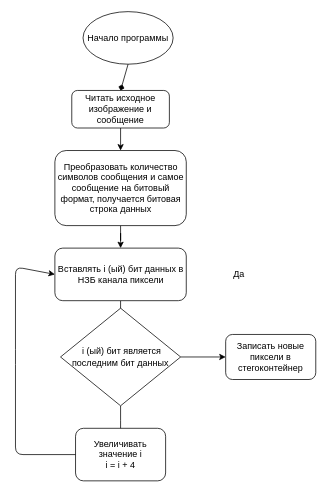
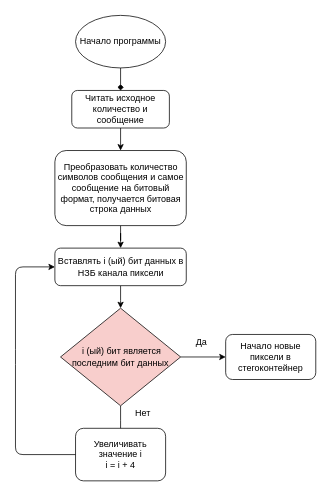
- <mxCell id="16" value="Начало программы" style="ellipse;whiteSpace=wrap;html=1;" vertex="1" parent="1"><mxGeometry x="110" y="15" width="120" height="70" as="geometry" /></mxCell>
+ <mxCell id="16" value="Начало программы" style="ellipse;whiteSpace=wrap;html=1;" vertex="1" parent="1"><mxGeometry x="100" y="20" width="120" height="70" as="geometry" /></mxCell>
- <mxCell id="2" value="Читать исходное изображение и сообщение" style="rounded=1;whiteSpace=wrap;html=1;fontSize=12;glass=0;strokeWidth=1;shadow=0;" parent="1" vertex="1"><mxGeometry x="95" y="120" width="130" height="50" as="geometry" /></mxCell>
+ <mxCell id="2" value="Читать исходное количество и сообщение" style="rounded=1;whiteSpace=wrap;html=1;fontSize=12;glass=0;strokeWidth=1;shadow=0;" parent="1" vertex="1"><mxGeometry x="95" y="120" width="130" height="50" as="geometry" /></mxCell>
- <mxCell id="6" value="Вставлять i (ый) бит данных в НЗБ канала пиксели" style="rounded=1;whiteSpace=wrap;html=1;" vertex="1" parent="1"><mxGeometry x="72.5" y="330" width="175" height="70" as="geometry" /></mxCell>
+ <mxCell id="6" value="Вставлять i (ый) бит данных в НЗБ канала пиксели" style="rounded=1;whiteSpace=wrap;html=1;" vertex="1" parent="1"><mxGeometry x="72.5" y="330" width="175" height="50" as="geometry" /></mxCell>
- <mxCell id="14" value="Да" style="text;html=1;strokeColor=none;fillColor=none;align=center;verticalAlign=middle;whiteSpace=wrap;rounded=0;" vertex="1" parent="1"><mxGeometry x="297.5" y="355" width="40" height="20" as="geometry" /></mxCell>
+ <mxCell id="14" value="Да" style="text;html=1;strokeColor=none;fillColor=none;align=center;verticalAlign=middle;whiteSpace=wrap;rounded=0;" vertex="1" parent="1"><mxGeometry x="247.5" y="445" width="40" height="20" as="geometry" /></mxCell>
- <mxCell id="8" value="&amp;nbsp;i (ый) бит является последним бит данных" style="rhombus;whiteSpace=wrap;html=1;" vertex="1" parent="1"><mxGeometry x="80" y="410" width="160" height="130" as="geometry" /></mxCell>
+ <mxCell id="8" value="&amp;nbsp;i (ый) бит является последним бит данных" style="rhombus;whiteSpace=wrap;html=1;fillColor=#f8cecc;" vertex="1" parent="1"><mxGeometry x="80" y="410" width="160" height="130" as="geometry" /></mxCell>
- <mxCell id="10" value="Записать новые пиксели в стегоконтейнер" style="rounded=1;whiteSpace=wrap;html=1;" vertex="1" parent="1"><mxGeometry x="300" y="445" width="120" height="60" as="geometry" /></mxCell>
+ <mxCell id="10" value="Начало новые пиксели в стегоконтейнер" style="rounded=1;whiteSpace=wrap;html=1;" vertex="1" parent="1"><mxGeometry x="300" y="445" width="120" height="60" as="geometry" /></mxCell>
+ <mxCell id="15" value="Нет" style="text;html=1;strokeColor=none;fillColor=none;align=center;verticalAlign=middle;whiteSpace=wrap;rounded=0;" vertex="1" parent="1"><mxGeometry x="170" y="540" width="40" height="20" as="geometry" /></mxCell>
